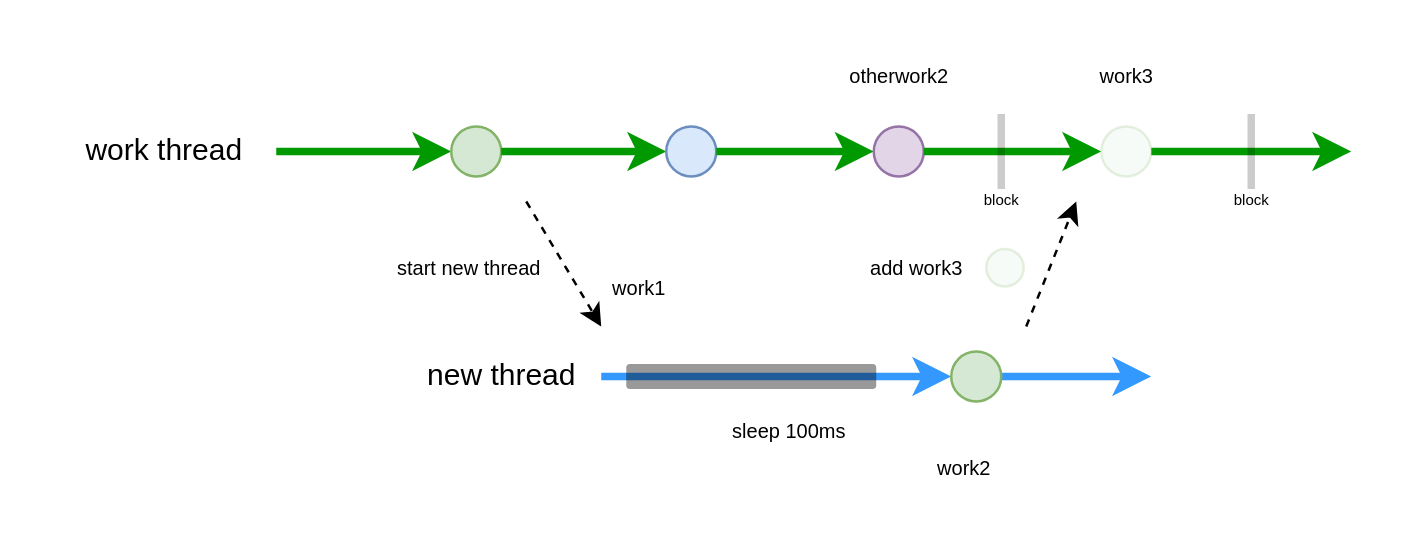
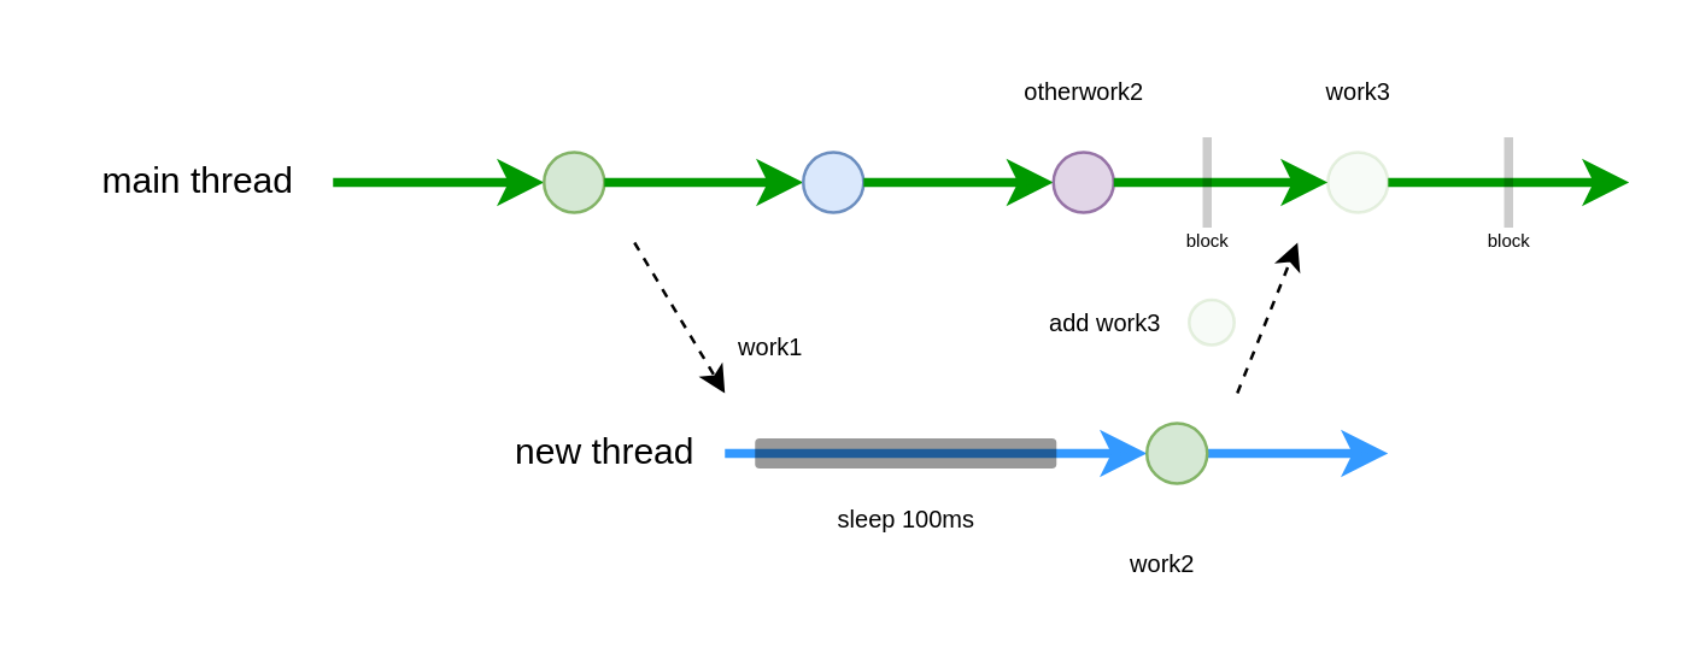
- <mxCell id="6" value="work thread" style="text;html=1;align=center;verticalAlign=middle;resizable=0;points=[];autosize=1;strokeColor=none;fillColor=none;fontSize=12;fontStyle=0" parent="1" vertex="1"><mxGeometry x="20" y="45" width="90" height="30" as="geometry" /></mxCell>
+ <mxCell id="6" value="main thread" style="text;html=1;align=center;verticalAlign=middle;resizable=0;points=[];autosize=1;strokeColor=none;fillColor=none;fontSize=12;fontStyle=0" parent="1" vertex="1"><mxGeometry x="20" y="45" width="90" height="30" as="geometry" /></mxCell>
- <mxCell id="12" value="start new thread" style="text;html=1;align=center;verticalAlign=middle;resizable=0;points=[];autosize=1;strokeColor=none;fillColor=none;fontSize=8;" parent="1" vertex="1"><mxGeometry x="147" y="97" width="80" height="20" as="geometry" /></mxCell>
- <mxCell id="28" value="sleep 100ms" style="text;html=1;align=center;verticalAlign=middle;resizable=0;points=[];autosize=1;strokeColor=none;fillColor=none;fontSize=8;" vertex="1" parent="1"><mxGeometry x="280" y="162" width="70" height="20" as="geometry" /></mxCell>
+ <mxCell id="28" value="sleep 100ms" style="text;html=1;align=center;verticalAlign=middle;resizable=0;points=[];autosize=1;strokeColor=none;fillColor=none;fontSize=8;" vertex="1" parent="1"><mxGeometry x="265" y="162" width="70" height="20" as="geometry" /></mxCell>
